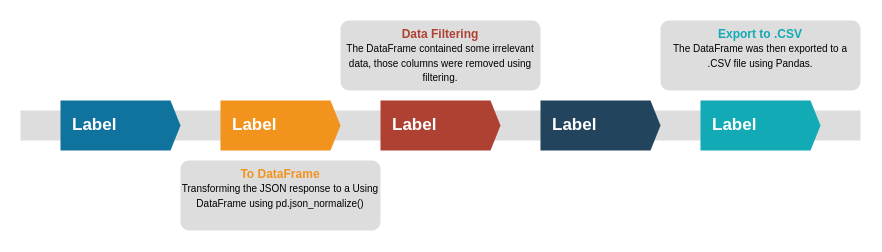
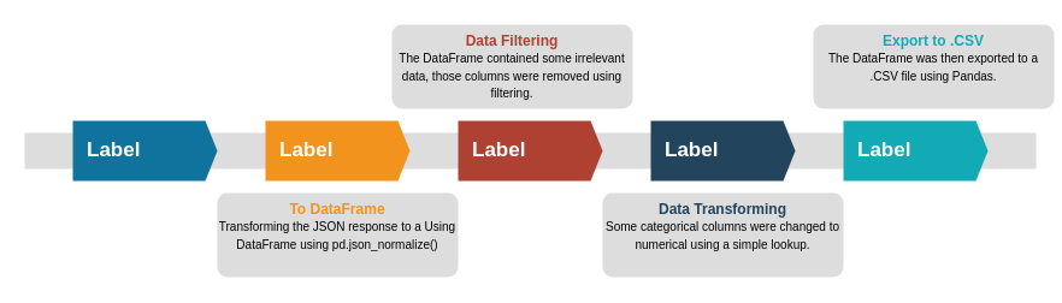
- <mxCell id="9" value="&lt;font&gt;&lt;font style=&quot;font-size: 12px&quot; color=&quot;#AE4132&quot;&gt;&lt;b&gt;Data Filtering&lt;/b&gt;&lt;/font&gt;&lt;br&gt;&lt;font size=&quot;1&quot;&gt;The DataFrame contained some irrelevant data, those columns were removed using filtering.&lt;/font&gt;&lt;br&gt;&lt;/font&gt;" style="rounded=1;strokeColor=none;fillColor=#DDDDDD;align=center;arcSize=12;verticalAlign=top;whiteSpace=wrap;html=1;fontSize=12;" vertex="1" parent="1"><mxGeometry x="340" y="20" width="200" height="70" as="geometry" /></mxCell>
+ <mxCell id="9" value="&lt;font&gt;&lt;font style=&quot;font-size: 12px&quot; color=&quot;#AE4132&quot;&gt;&lt;b&gt;Data Filtering&lt;/b&gt;&lt;/font&gt;&lt;br&gt;&lt;font size=&quot;1&quot;&gt;The DataFrame contained some irrelevant data, those columns were removed using filtering.&lt;/font&gt;&lt;br&gt;&lt;/font&gt;" style="rounded=1;strokeColor=none;fillColor=#DDDDDD;align=center;arcSize=12;verticalAlign=top;whiteSpace=wrap;html=1;fontSize=12;" vertex="1" parent="1"><mxGeometry x="325" y="20" width="200" height="70" as="geometry" /></mxCell>
- <mxCell id="11" value="&lt;font&gt;&lt;font style=&quot;font-size: 12px&quot; color=&quot;#12AAB5&quot;&gt;&lt;b&gt;Export to .CSV&lt;/b&gt;&lt;/font&gt;&lt;br&gt;&lt;font size=&quot;1&quot;&gt;The DataFrame was then exported to a .CSV file using Pandas.&lt;/font&gt;&lt;br&gt;&lt;/font&gt;" style="rounded=1;strokeColor=none;fillColor=#DDDDDD;align=center;arcSize=12;verticalAlign=top;whiteSpace=wrap;html=1;fontSize=12;" vertex="1" parent="1"><mxGeometry x="660" y="20" width="200" height="70" as="geometry" /></mxCell>
+ <mxCell id="11" value="&lt;font&gt;&lt;font style=&quot;font-size: 12px&quot; color=&quot;#12AAB5&quot;&gt;&lt;b&gt;Export to .CSV&lt;/b&gt;&lt;/font&gt;&lt;br&gt;&lt;font size=&quot;1&quot;&gt;The DataFrame was then exported to a .CSV file using Pandas.&lt;/font&gt;&lt;br&gt;&lt;/font&gt;" style="rounded=1;strokeColor=none;fillColor=#DDDDDD;align=center;arcSize=12;verticalAlign=top;whiteSpace=wrap;html=1;fontSize=12;" vertex="1" parent="1"><mxGeometry x="675" y="20" width="200" height="70" as="geometry" /></mxCell>
+ <mxCell id="10" value="&lt;font&gt;&lt;font style=&quot;font-size: 12px&quot; color=&quot;#23445D&quot;&gt;&lt;b&gt;Data Transforming&lt;/b&gt;&lt;/font&gt;&lt;br&gt;&lt;font size=&quot;1&quot;&gt;Some categorical columns were changed to numerical using a simple lookup.&lt;/font&gt;&lt;br&gt;&lt;/font&gt;" style="rounded=1;strokeColor=none;fillColor=#DDDDDD;align=center;arcSize=12;verticalAlign=top;whiteSpace=wrap;html=1;fontSize=12;" vertex="1" parent="1"><mxGeometry x="500" y="160" width="200" height="70" as="geometry" /></mxCell>
